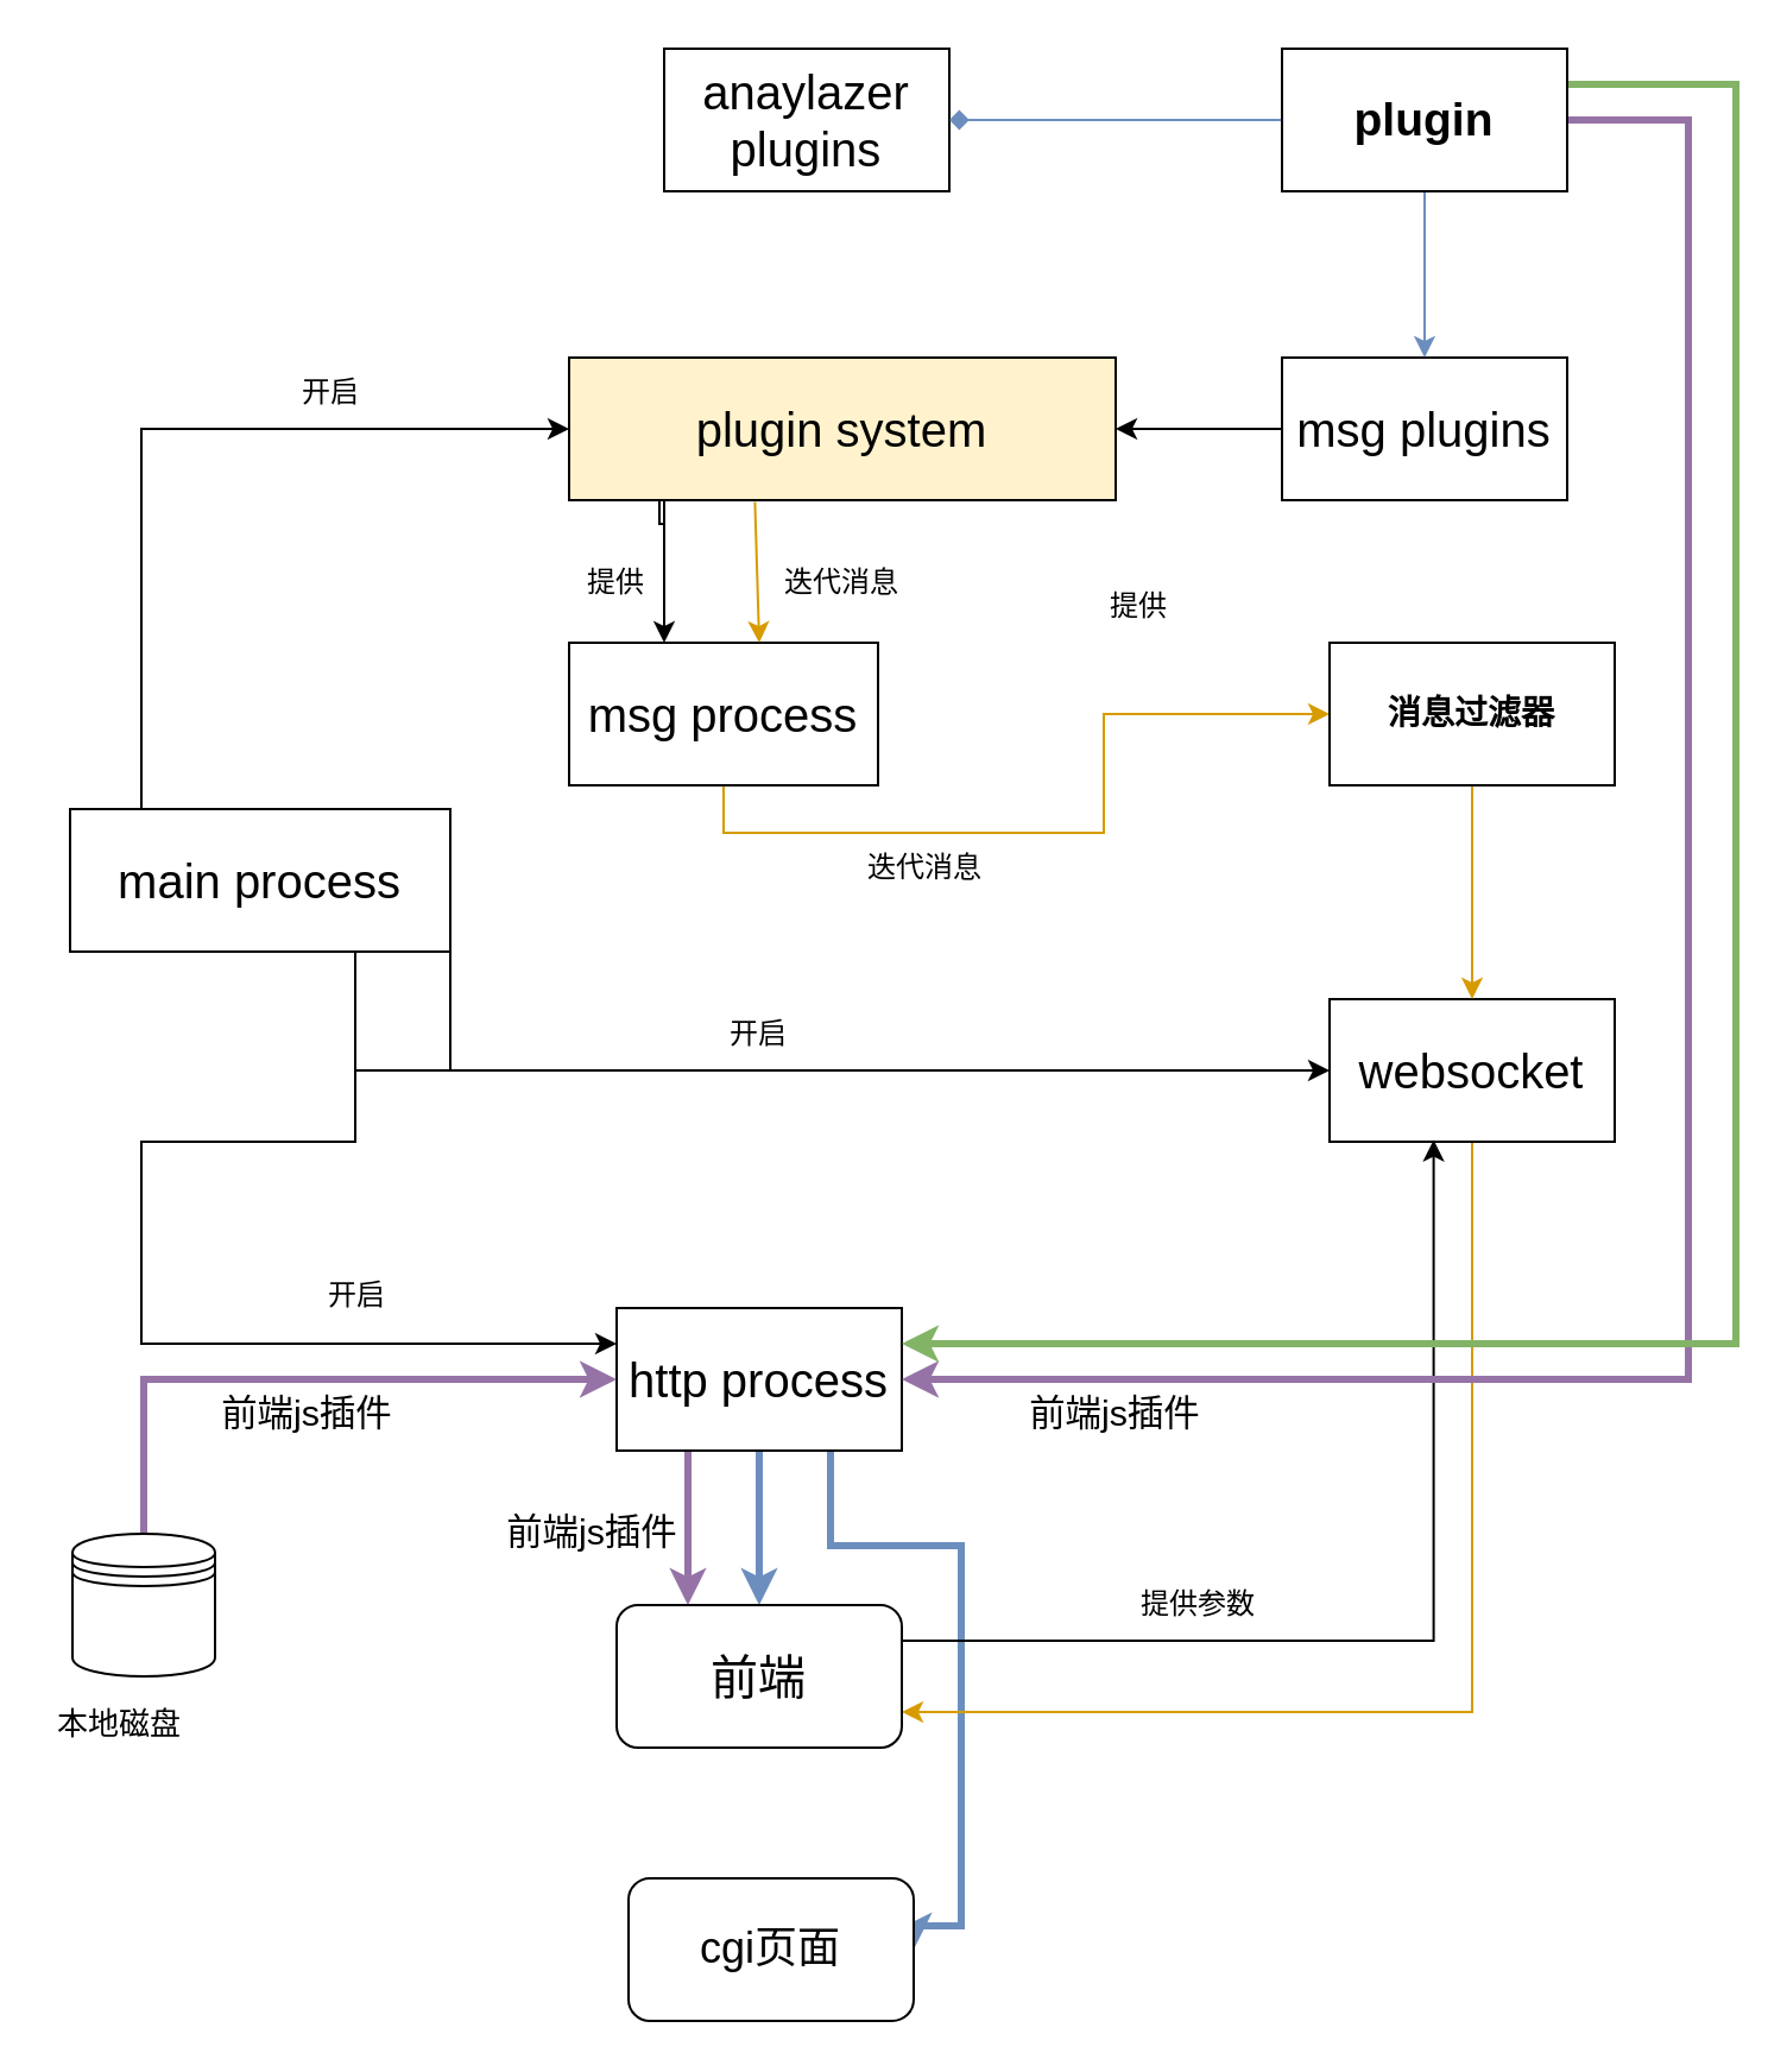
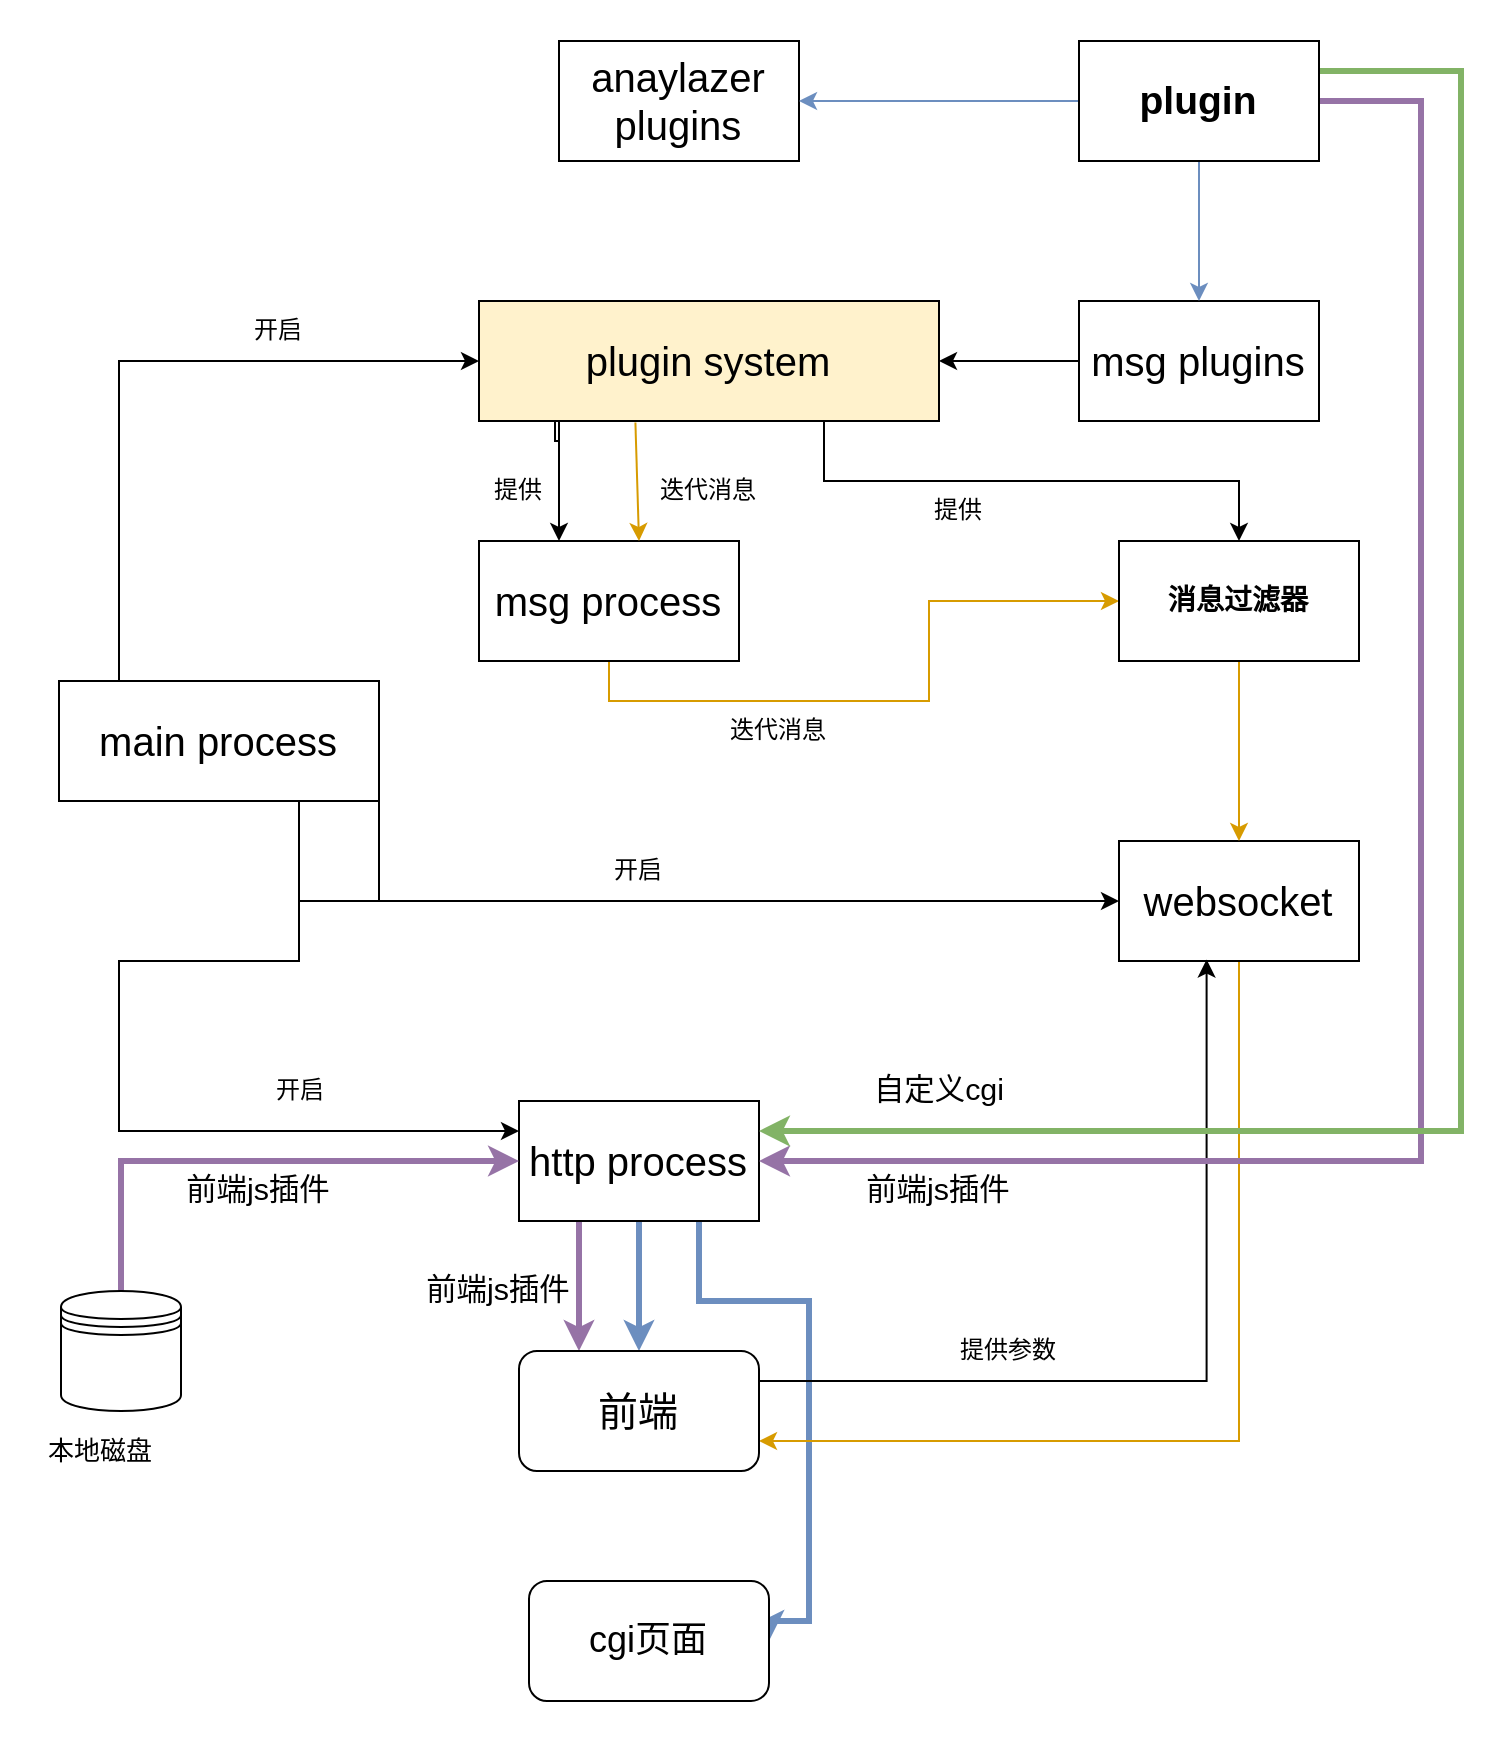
- <mxCell id="33" style="edgeStyle=orthogonalEdgeStyle;rounded=0;orthogonalLoop=1;jettySize=auto;html=1;exitX=0;exitY=0.5;exitDx=0;exitDy=0;entryX=1;entryY=0.5;entryDx=0;entryDy=0;fontSize=13;fillColor=#dae8fc;strokeColor=#6c8ebf;endArrow=diamond;" edge="1" parent="1" source="37" target="32"><mxGeometry relative="1" as="geometry" /></mxCell>
+ <mxCell id="33" style="edgeStyle=orthogonalEdgeStyle;rounded=0;orthogonalLoop=1;jettySize=auto;html=1;exitX=0;exitY=0.5;exitDx=0;exitDy=0;entryX=1;entryY=0.5;entryDx=0;entryDy=0;fontSize=13;fillColor=#dae8fc;strokeColor=#6c8ebf;" edge="1" parent="1" source="37" target="32"><mxGeometry relative="1" as="geometry" /></mxCell>
+ <mxCell id="11" style="edgeStyle=orthogonalEdgeStyle;rounded=0;orthogonalLoop=1;jettySize=auto;html=1;exitX=0.75;exitY=1;exitDx=0;exitDy=0;fontSize=13;" edge="1" parent="1" source="12" target="30"><mxGeometry relative="1" as="geometry" /></mxCell>
+ <mxCell id="43" value="&lt;h3&gt;&lt;span style=&quot;font-weight: normal;&quot;&gt;自定义cgi&lt;/span&gt;&lt;/h3&gt;" style="text;html=1;strokeColor=none;fillColor=none;align=center;verticalAlign=middle;whiteSpace=wrap;rounded=0;fontSize=13;" vertex="1" parent="1"><mxGeometry x="429" y="530" width="81" height="30" as="geometry" /></mxCell>
